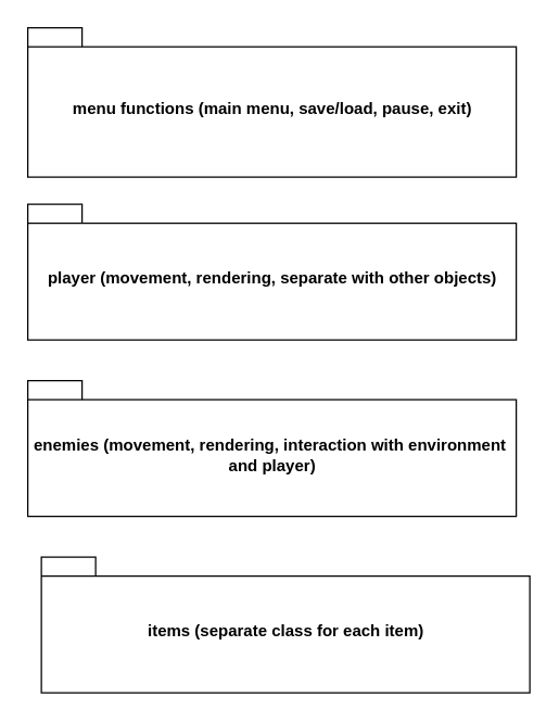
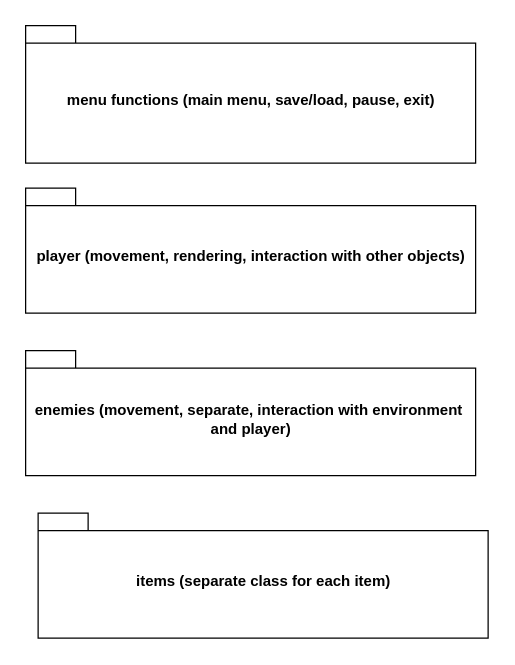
- <mxCell id="3" value="player (movement, rendering, separate with other objects)" style="shape=folder;fontStyle=1;spacingTop=10;tabWidth=40;tabHeight=14;tabPosition=left;html=1;" vertex="1" parent="1"><mxGeometry x="20" y="150" width="360" height="100" as="geometry" /></mxCell>
+ <mxCell id="3" value="player (movement, rendering, interaction with other objects)" style="shape=folder;fontStyle=1;spacingTop=10;tabWidth=40;tabHeight=14;tabPosition=left;html=1;" vertex="1" parent="1"><mxGeometry x="20" y="150" width="360" height="100" as="geometry" /></mxCell>
- <mxCell id="4" value="enemies (movement, rendering, interaction with environment&amp;nbsp;&lt;br&gt;and player)" style="shape=folder;fontStyle=1;spacingTop=10;tabWidth=40;tabHeight=14;tabPosition=left;html=1;" vertex="1" parent="1"><mxGeometry x="20" y="280" width="360" height="100" as="geometry" /></mxCell>
+ <mxCell id="4" value="enemies (movement, separate, interaction with environment&amp;nbsp;&lt;br&gt;and player)" style="shape=folder;fontStyle=1;spacingTop=10;tabWidth=40;tabHeight=14;tabPosition=left;html=1;" vertex="1" parent="1"><mxGeometry x="20" y="280" width="360" height="100" as="geometry" /></mxCell>
